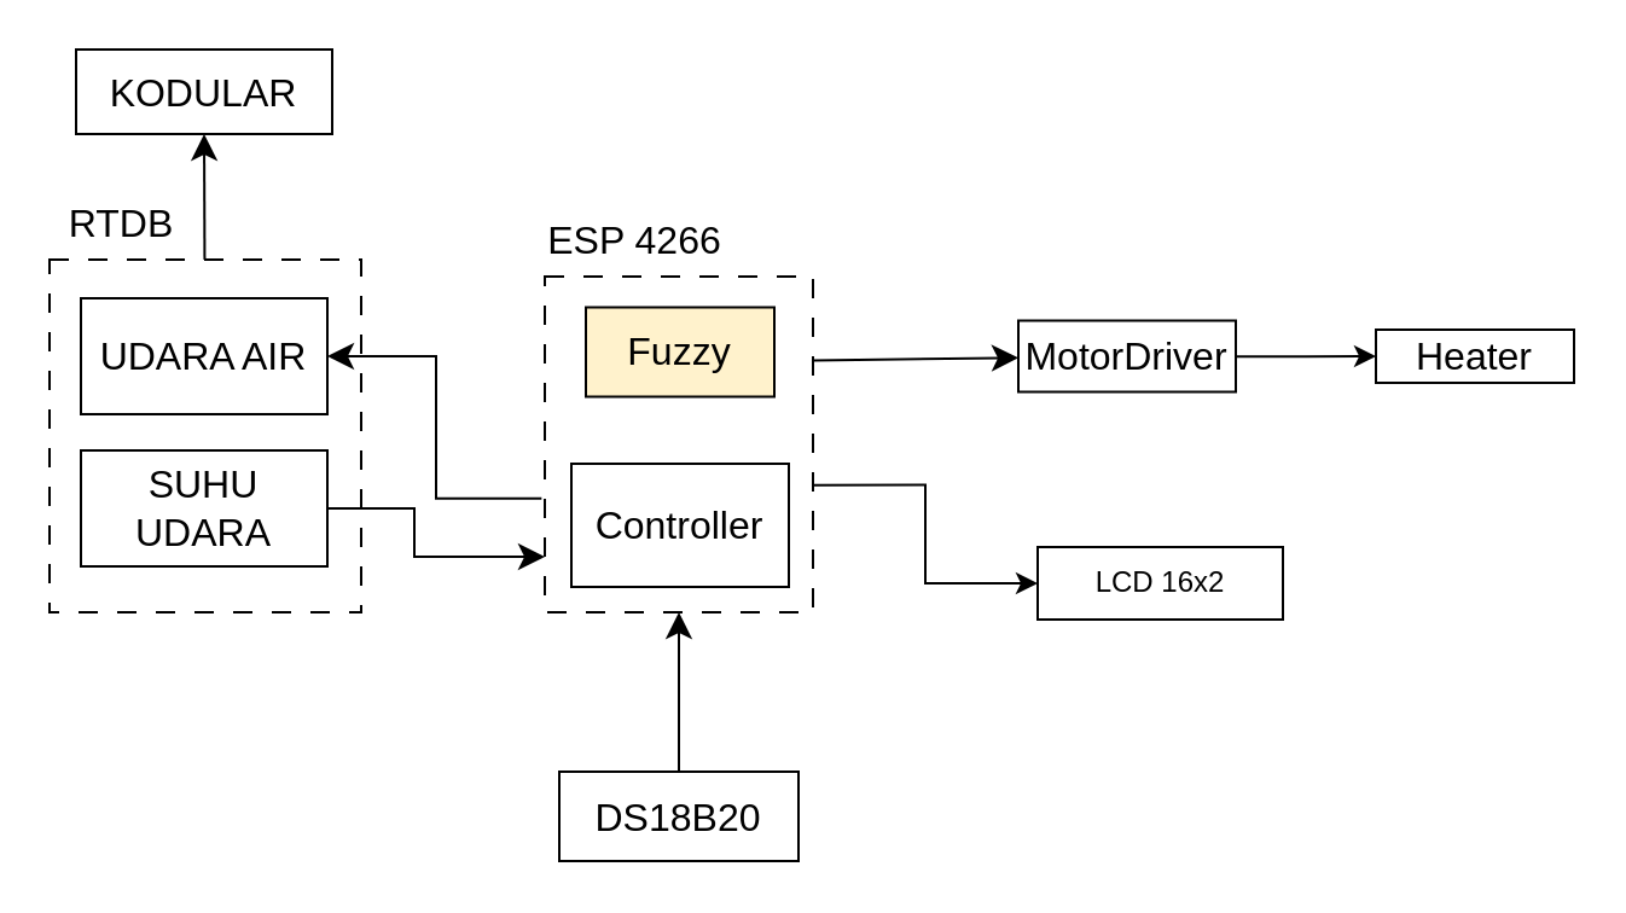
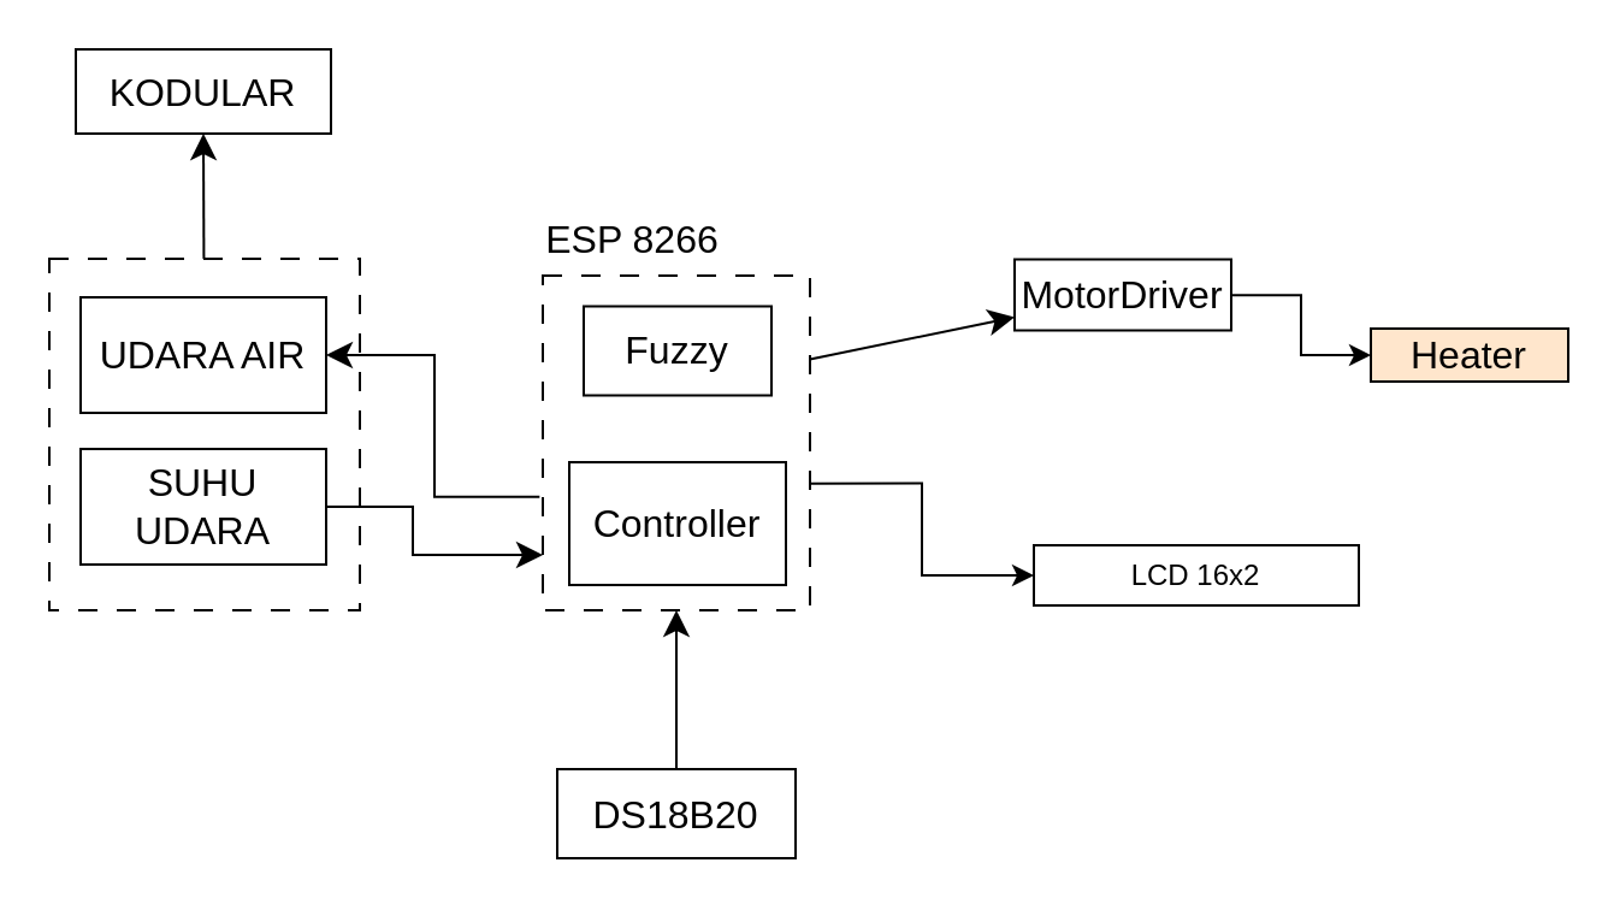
- <mxCell id="9" value="RTDB" style="text;strokeColor=none;fillColor=none;html=1;align=center;verticalAlign=middle;whiteSpace=wrap;rounded=0;fontSize=16;" parent="1" vertex="1"><mxGeometry x="20" y="77" width="60" height="30" as="geometry" /></mxCell>
- <mxCell id="19" value="ESP 4266" style="text;strokeColor=none;fillColor=none;html=1;align=center;verticalAlign=middle;whiteSpace=wrap;rounded=0;fontSize=16;" parent="1" vertex="1"><mxGeometry x="225" y="84" width="75" height="30" as="geometry" /></mxCell>
+ <mxCell id="19" value="ESP 8266" style="text;strokeColor=none;fillColor=none;html=1;align=center;verticalAlign=middle;whiteSpace=wrap;rounded=0;fontSize=16;" parent="1" vertex="1"><mxGeometry x="225" y="84" width="75" height="30" as="geometry" /></mxCell>
- <mxCell id="18" value="Fuzzy" style="rounded=0;whiteSpace=wrap;html=1;fontSize=16;fillColor=#fff2cc;" parent="1" vertex="1"><mxGeometry x="242" y="126.75" width="78" height="37" as="geometry" /></mxCell>
+ <mxCell id="18" value="Fuzzy" style="rounded=0;whiteSpace=wrap;html=1;fontSize=16;" parent="1" vertex="1"><mxGeometry x="242" y="126.75" width="78" height="37" as="geometry" /></mxCell>
- <mxCell id="16" value="MotorDriver" style="rounded=0;whiteSpace=wrap;html=1;fontSize=16;" parent="1" vertex="1"><mxGeometry x="421" y="132.25" width="90" height="29.5" as="geometry" /></mxCell>
+ <mxCell id="16" value="MotorDriver" style="rounded=0;whiteSpace=wrap;html=1;fontSize=16;" parent="1" vertex="1"><mxGeometry x="421" y="107.25" width="90" height="29.5" as="geometry" /></mxCell>
- <mxCell id="20" value="Heater" style="whiteSpace=wrap;html=1;fontSize=16;rounded=0;" vertex="1" parent="1"><mxGeometry x="569" y="136" width="82" height="22" as="geometry" /></mxCell>
+ <mxCell id="20" value="Heater" style="whiteSpace=wrap;html=1;fontSize=16;rounded=0;fillColor=#ffe6cc;" vertex="1" parent="1"><mxGeometry x="569" y="136" width="82" height="22" as="geometry" /></mxCell>
- <mxCell id="21" value="LCD 16x2" style="rounded=0;whiteSpace=wrap;html=1;" vertex="1" parent="1"><mxGeometry x="429" y="226" width="101.5" height="30" as="geometry" /></mxCell>
+ <mxCell id="21" value="LCD 16x2" style="rounded=0;whiteSpace=wrap;html=1;" vertex="1" parent="1"><mxGeometry x="429" y="226" width="135" height="25" as="geometry" /></mxCell>
